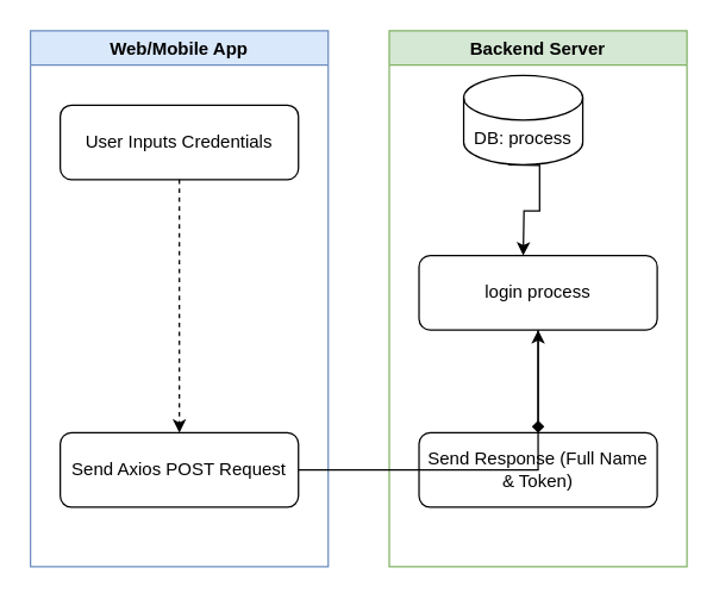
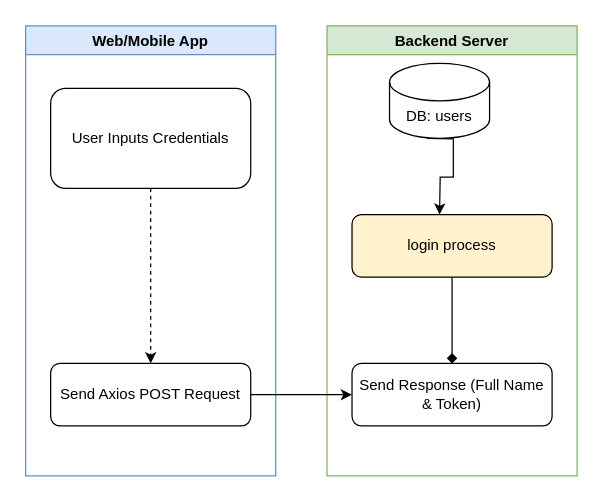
- <mxCell id="9" value="DB: process" style="shape=cylinder3;whiteSpace=wrap;html=1;boundedLbl=1;backgroundOutline=1;size=15;" vertex="1" parent="5"><mxGeometry x="50" y="30" width="80" height="60" as="geometry" /></mxCell>
+ <mxCell id="9" value="DB: users" style="shape=cylinder3;whiteSpace=wrap;html=1;boundedLbl=1;backgroundOutline=1;size=15;" vertex="1" parent="5"><mxGeometry x="50" y="30" width="80" height="60" as="geometry" /></mxCell>
- <mxCell id="3" value="User Inputs Credentials" style="rounded=1;whiteSpace=wrap;html=1;fillColor=#ffffff;strokeColor=#000000;fontColor=#000000;" vertex="1" parent="2"><mxGeometry x="20" y="50" width="160" height="50" as="geometry" /></mxCell>
+ <mxCell id="3" value="User Inputs Credentials" style="rounded=1;whiteSpace=wrap;html=1;fillColor=#ffffff;strokeColor=#000000;fontColor=#000000;" vertex="1" parent="2"><mxGeometry x="20" y="50" width="160" height="80" as="geometry" /></mxCell>
- <mxCell id="6" value="login process" style="rounded=1;whiteSpace=wrap;html=1;fillColor=#ffffff;strokeColor=#000000;fontColor=#000000;" vertex="1" parent="5"><mxGeometry x="20" y="151" width="160" height="50" as="geometry" /></mxCell>
+ <mxCell id="6" value="login process" style="rounded=1;whiteSpace=wrap;html=1;fillColor=#fff2cc;strokeColor=#000000;fontColor=#000000;" vertex="1" parent="5"><mxGeometry x="20" y="151" width="160" height="50" as="geometry" /></mxCell>
- <mxCell id="11" value="" style="edgeStyle=orthogonalEdgeStyle;rounded=0;orthogonalLoop=1;jettySize=auto;html=1;strokeColor=#000000;" edge="1" parent="1" source="4" target="6"><mxGeometry relative="1" as="geometry" /></mxCell>
+ <mxCell id="11" value="" style="edgeStyle=orthogonalEdgeStyle;rounded=0;orthogonalLoop=1;jettySize=auto;html=1;strokeColor=#000000;" edge="1" parent="1" source="4" target="7"><mxGeometry relative="1" as="geometry" /></mxCell>
